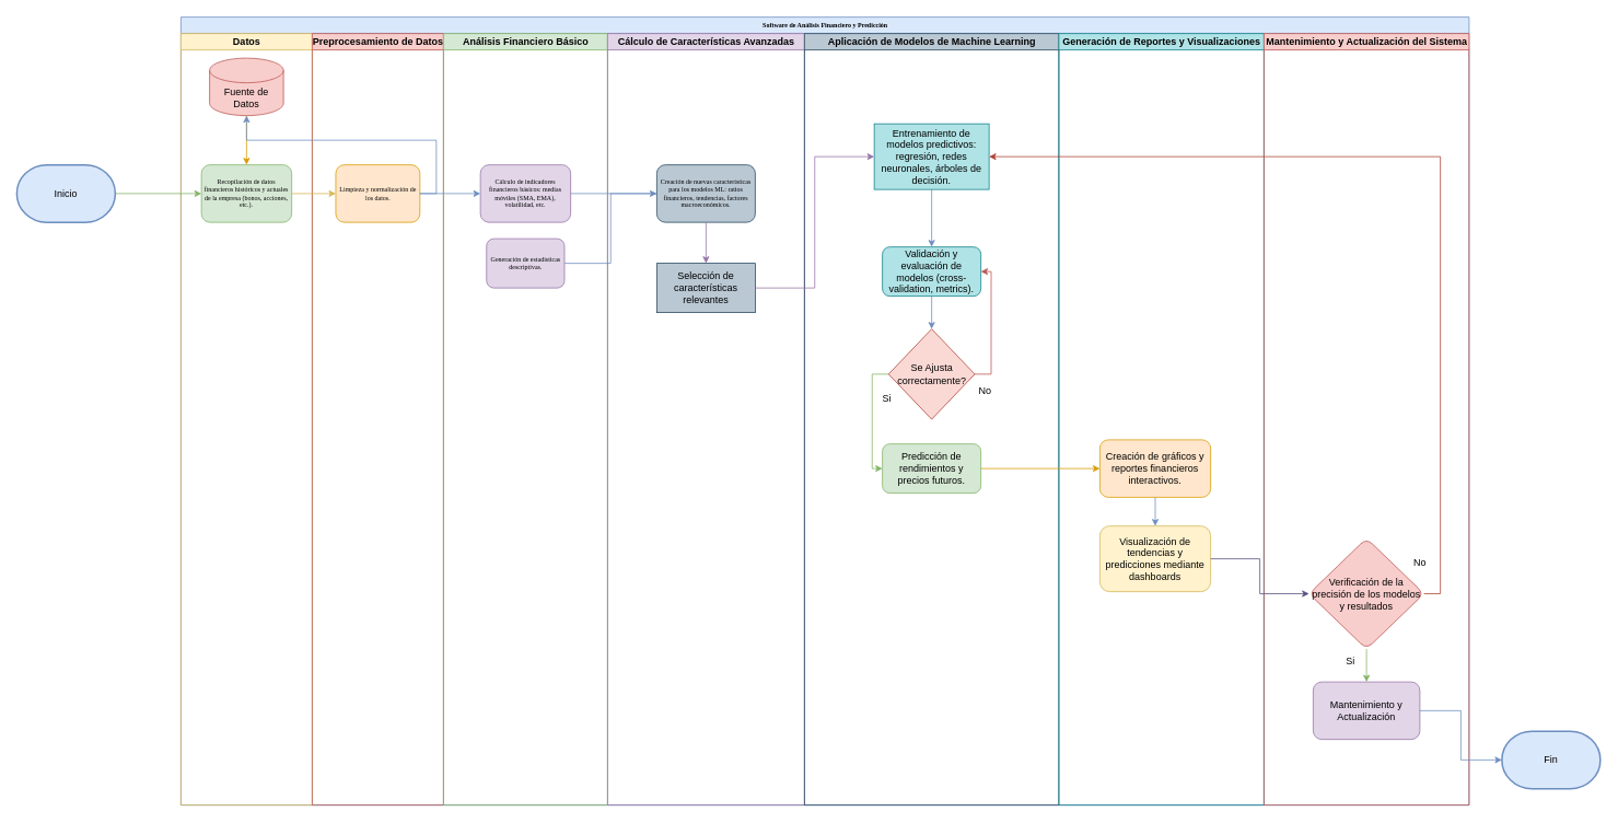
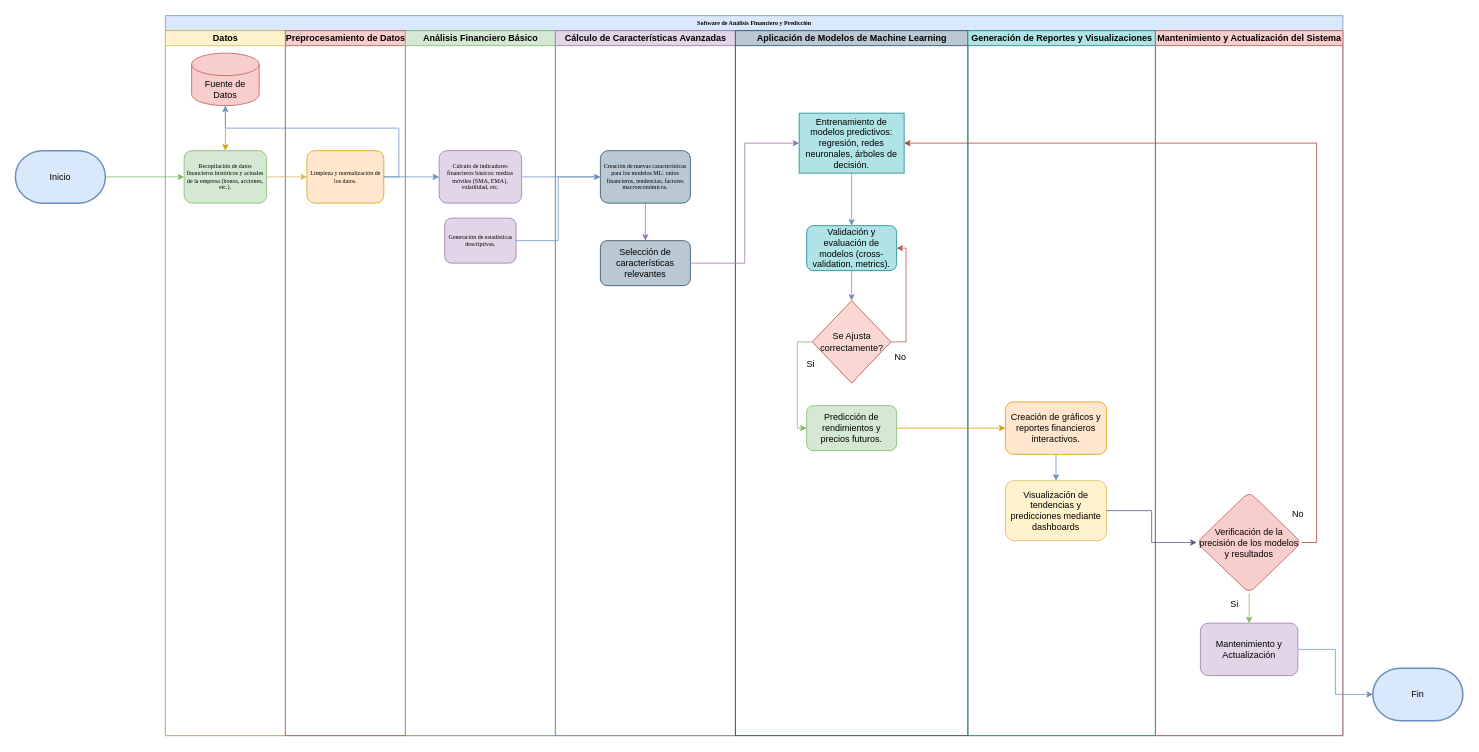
- <mxCell id="14" value="Selección de características relevantes" style="whiteSpace=wrap;html=1;fillColor=#bac8d3;strokeColor=#23445d;" vertex="1" parent="12"><mxGeometry x="60" y="280" width="120" height="60" as="geometry" /></mxCell>
+ <mxCell id="14" value="Selección de características relevantes" style="whiteSpace=wrap;html=1;fillColor=#bac8d3;strokeColor=#23445d;rounded=1;" vertex="1" parent="12"><mxGeometry x="60" y="280" width="120" height="60" as="geometry" /></mxCell>
